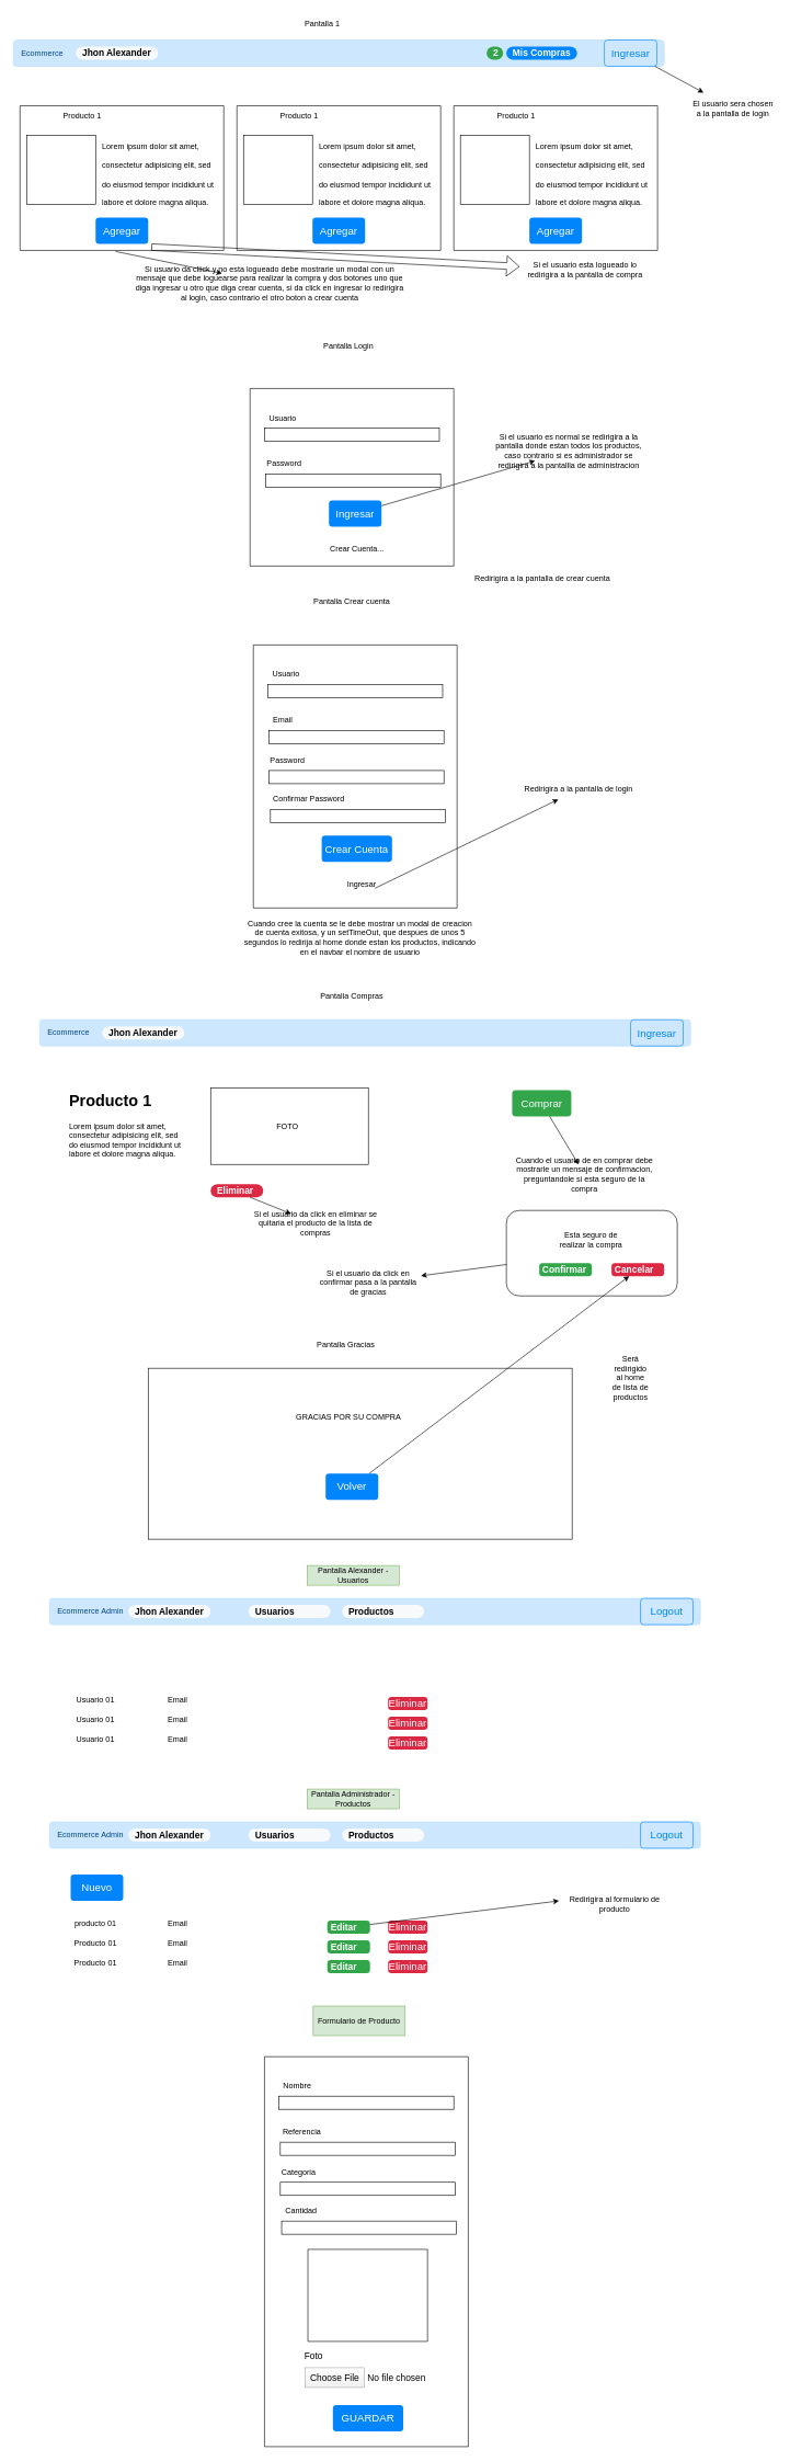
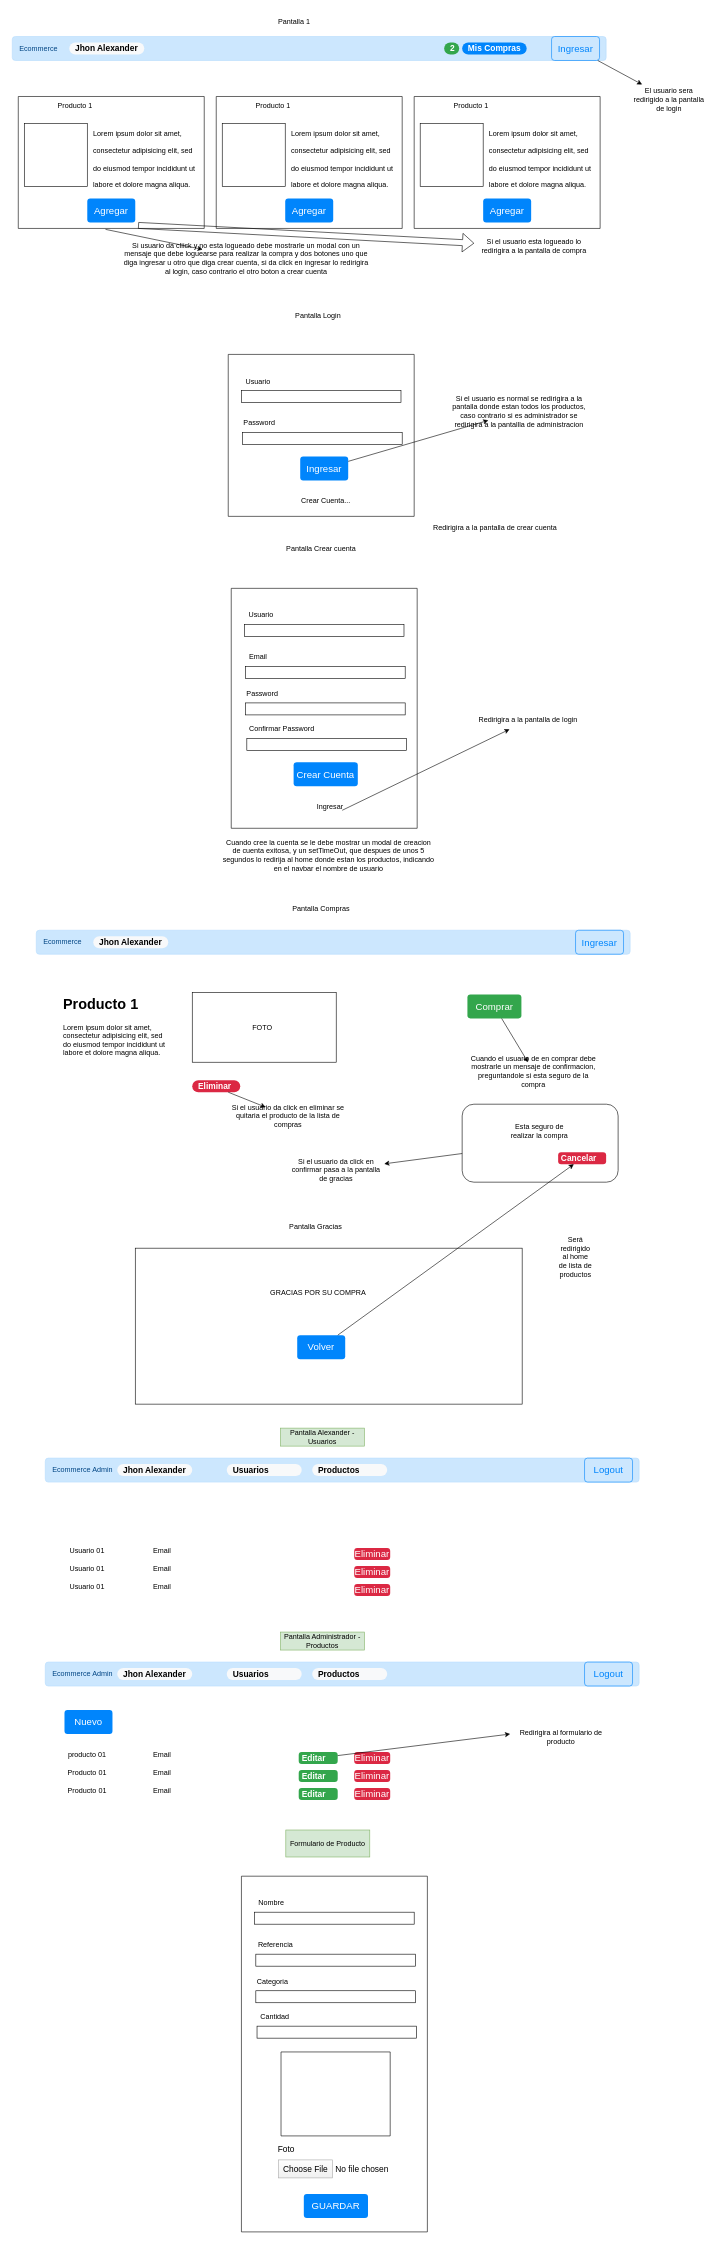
- <mxCell id="51" value="El usuario sera chosen a la pantalla de login" style="text;html=1;strokeColor=none;fillColor=none;align=center;verticalAlign=middle;whiteSpace=wrap;rounded=0;" vertex="1" parent="1"><mxGeometry x="1050" y="150" width="130" height="30" as="geometry" /></mxCell>
+ <mxCell id="51" value="El usuario sera redirigido a la pantalla de login" style="text;html=1;strokeColor=none;fillColor=none;align=center;verticalAlign=middle;whiteSpace=wrap;rounded=0;" vertex="1" parent="1"><mxGeometry x="1050" y="150" width="130" height="30" as="geometry" /></mxCell>
- <mxCell id="67" value="Confirmar" style="html=1;shadow=0;dashed=0;shape=mxgraph.bootstrap.rrect;rSize=5;strokeColor=none;strokeWidth=1;fillColor=#33A64C;fontColor=#FFFFFF;whiteSpace=wrap;align=left;verticalAlign=middle;spacingLeft=0;fontStyle=1;fontSize=14;spacing=5;" vertex="1" parent="1"><mxGeometry x="820" y="1920" width="80" height="20" as="geometry" /></mxCell>
- <mxCell id="77" value="Volver" style="html=1;shadow=0;dashed=0;shape=mxgraph.bootstrap.rrect;rSize=5;strokeColor=none;strokeWidth=1;fillColor=#0085FC;fontColor=#FFFFFF;whiteSpace=wrap;align=center;verticalAlign=middle;spacingLeft=0;fontStyle=0;fontSize=16;spacing=5;" vertex="1" parent="1"><mxGeometry x="495" y="2240" width="80" height="40" as="geometry" /></mxCell>
+ <mxCell id="77" value="Volver" style="html=1;shadow=0;dashed=0;shape=mxgraph.bootstrap.rrect;rSize=5;strokeColor=none;strokeWidth=1;fillColor=#0085FC;fontColor=#FFFFFF;whiteSpace=wrap;align=center;verticalAlign=middle;spacingLeft=0;fontStyle=0;fontSize=16;spacing=5;" vertex="1" parent="1"><mxGeometry x="495" y="2225" width="80" height="40" as="geometry" /></mxCell>
